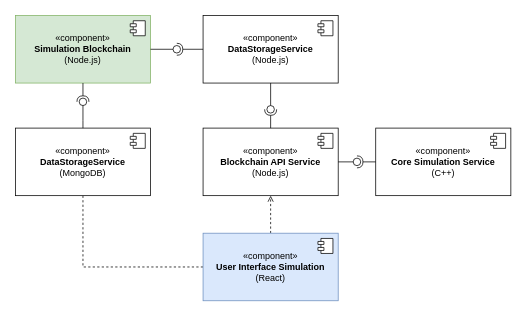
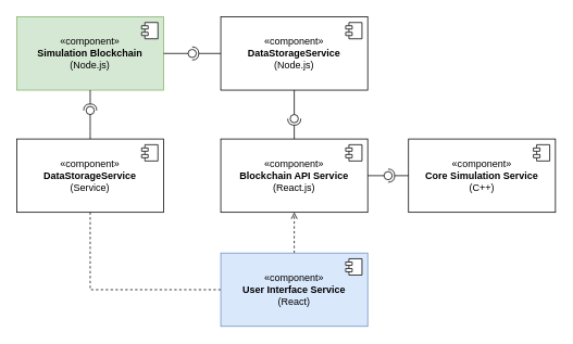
- <mxCell id="8" value="«component»&lt;br&gt;&lt;div&gt;&lt;b&gt;DataStorageService&lt;/b&gt;&lt;/div&gt;&lt;div&gt;(MongoDB)&lt;/div&gt;" style="html=1;dropTarget=0;whiteSpace=wrap;" vertex="1" parent="1"><mxGeometry x="20" y="170" width="180" height="90" as="geometry" /></mxCell>
+ <mxCell id="8" value="«component»&lt;br&gt;&lt;div&gt;&lt;b&gt;DataStorageService&lt;/b&gt;&lt;/div&gt;&lt;div&gt;(Service)&lt;/div&gt;" style="html=1;dropTarget=0;whiteSpace=wrap;" vertex="1" parent="1"><mxGeometry x="20" y="170" width="180" height="90" as="geometry" /></mxCell>
- <mxCell id="14" value="«component»&lt;br&gt;&lt;div&gt;&lt;b&gt;Blockchain API Service&lt;/b&gt;&lt;/div&gt;&lt;div&gt;(Node.js)&lt;/div&gt;" style="html=1;dropTarget=0;whiteSpace=wrap;" vertex="1" parent="1"><mxGeometry x="270" y="170" width="180" height="90" as="geometry" /></mxCell>
+ <mxCell id="14" value="«component»&lt;br&gt;&lt;div&gt;&lt;b&gt;Blockchain API Service&lt;/b&gt;&lt;/div&gt;&lt;div&gt;(React.js)&lt;/div&gt;" style="html=1;dropTarget=0;whiteSpace=wrap;" vertex="1" parent="1"><mxGeometry x="270" y="170" width="180" height="90" as="geometry" /></mxCell>
- <mxCell id="4" value="«component»&lt;br&gt;&lt;div&gt;&lt;b&gt;User Interface Simulation&lt;/b&gt;&lt;/div&gt;&lt;div&gt;&amp;nbsp;(React)&amp;nbsp;&lt;/div&gt;" style="html=1;dropTarget=0;whiteSpace=wrap;fillColor=#dae8fc;strokeColor=#6c8ebf;" vertex="1" parent="1"><mxGeometry x="270" y="310" width="180" height="90" as="geometry" /></mxCell>
+ <mxCell id="4" value="«component»&lt;br&gt;&lt;div&gt;&lt;b&gt;User Interface Service&lt;/b&gt;&lt;/div&gt;&lt;div&gt;&amp;nbsp;(React)&amp;nbsp;&lt;/div&gt;" style="html=1;dropTarget=0;whiteSpace=wrap;fillColor=#dae8fc;strokeColor=#6c8ebf;" vertex="1" parent="1"><mxGeometry x="270" y="310" width="180" height="90" as="geometry" /></mxCell>
